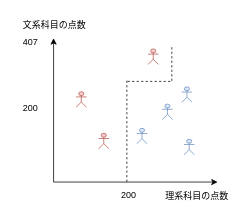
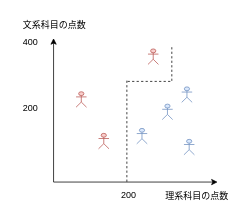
- <mxCell id="15" value="407" style="text;html=1;align=center;verticalAlign=middle;resizable=0;points=[];autosize=1;strokeColor=none;fillColor=none;" vertex="1" parent="1"><mxGeometry x="20" y="41.35" width="40" height="30" as="geometry" /></mxCell>
+ <mxCell id="15" value="400" style="text;html=1;align=center;verticalAlign=middle;resizable=0;points=[];autosize=1;strokeColor=none;fillColor=none;" vertex="1" parent="1"><mxGeometry x="20" y="41.35" width="40" height="30" as="geometry" /></mxCell>
